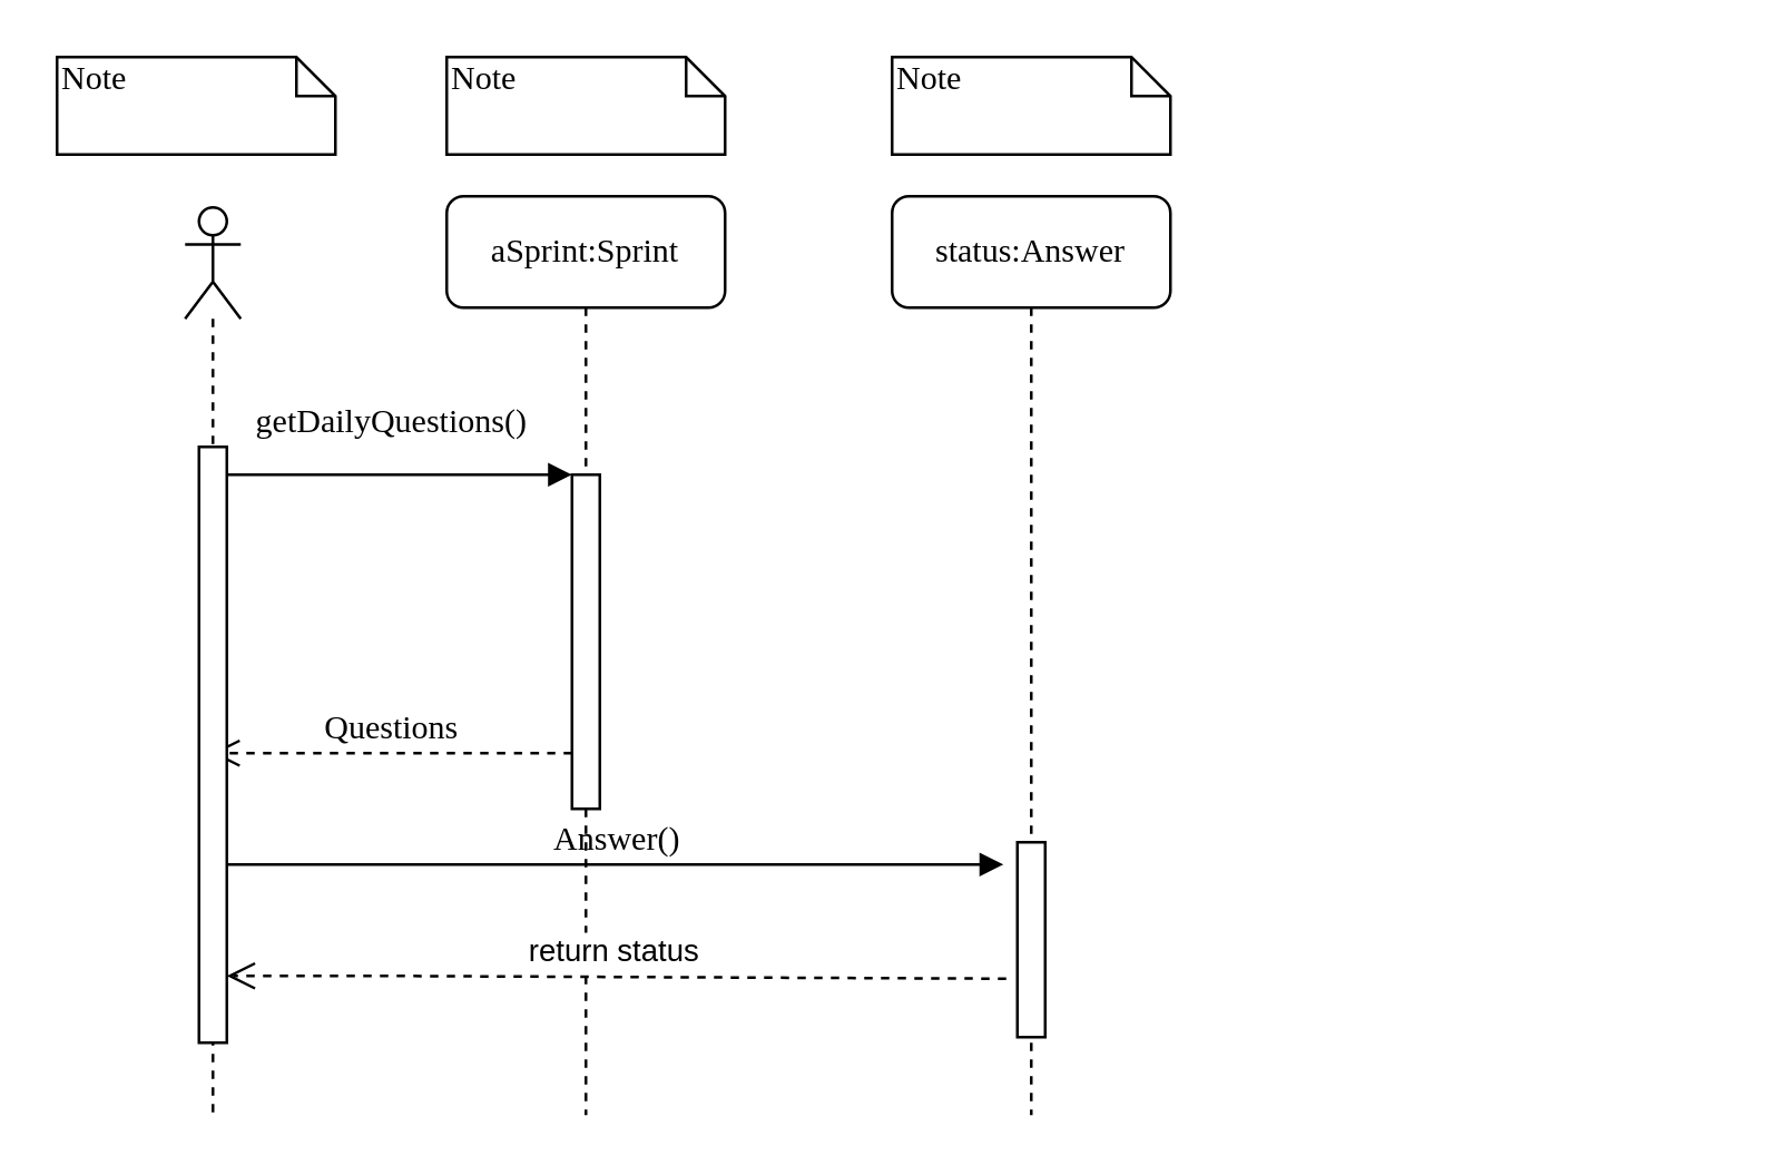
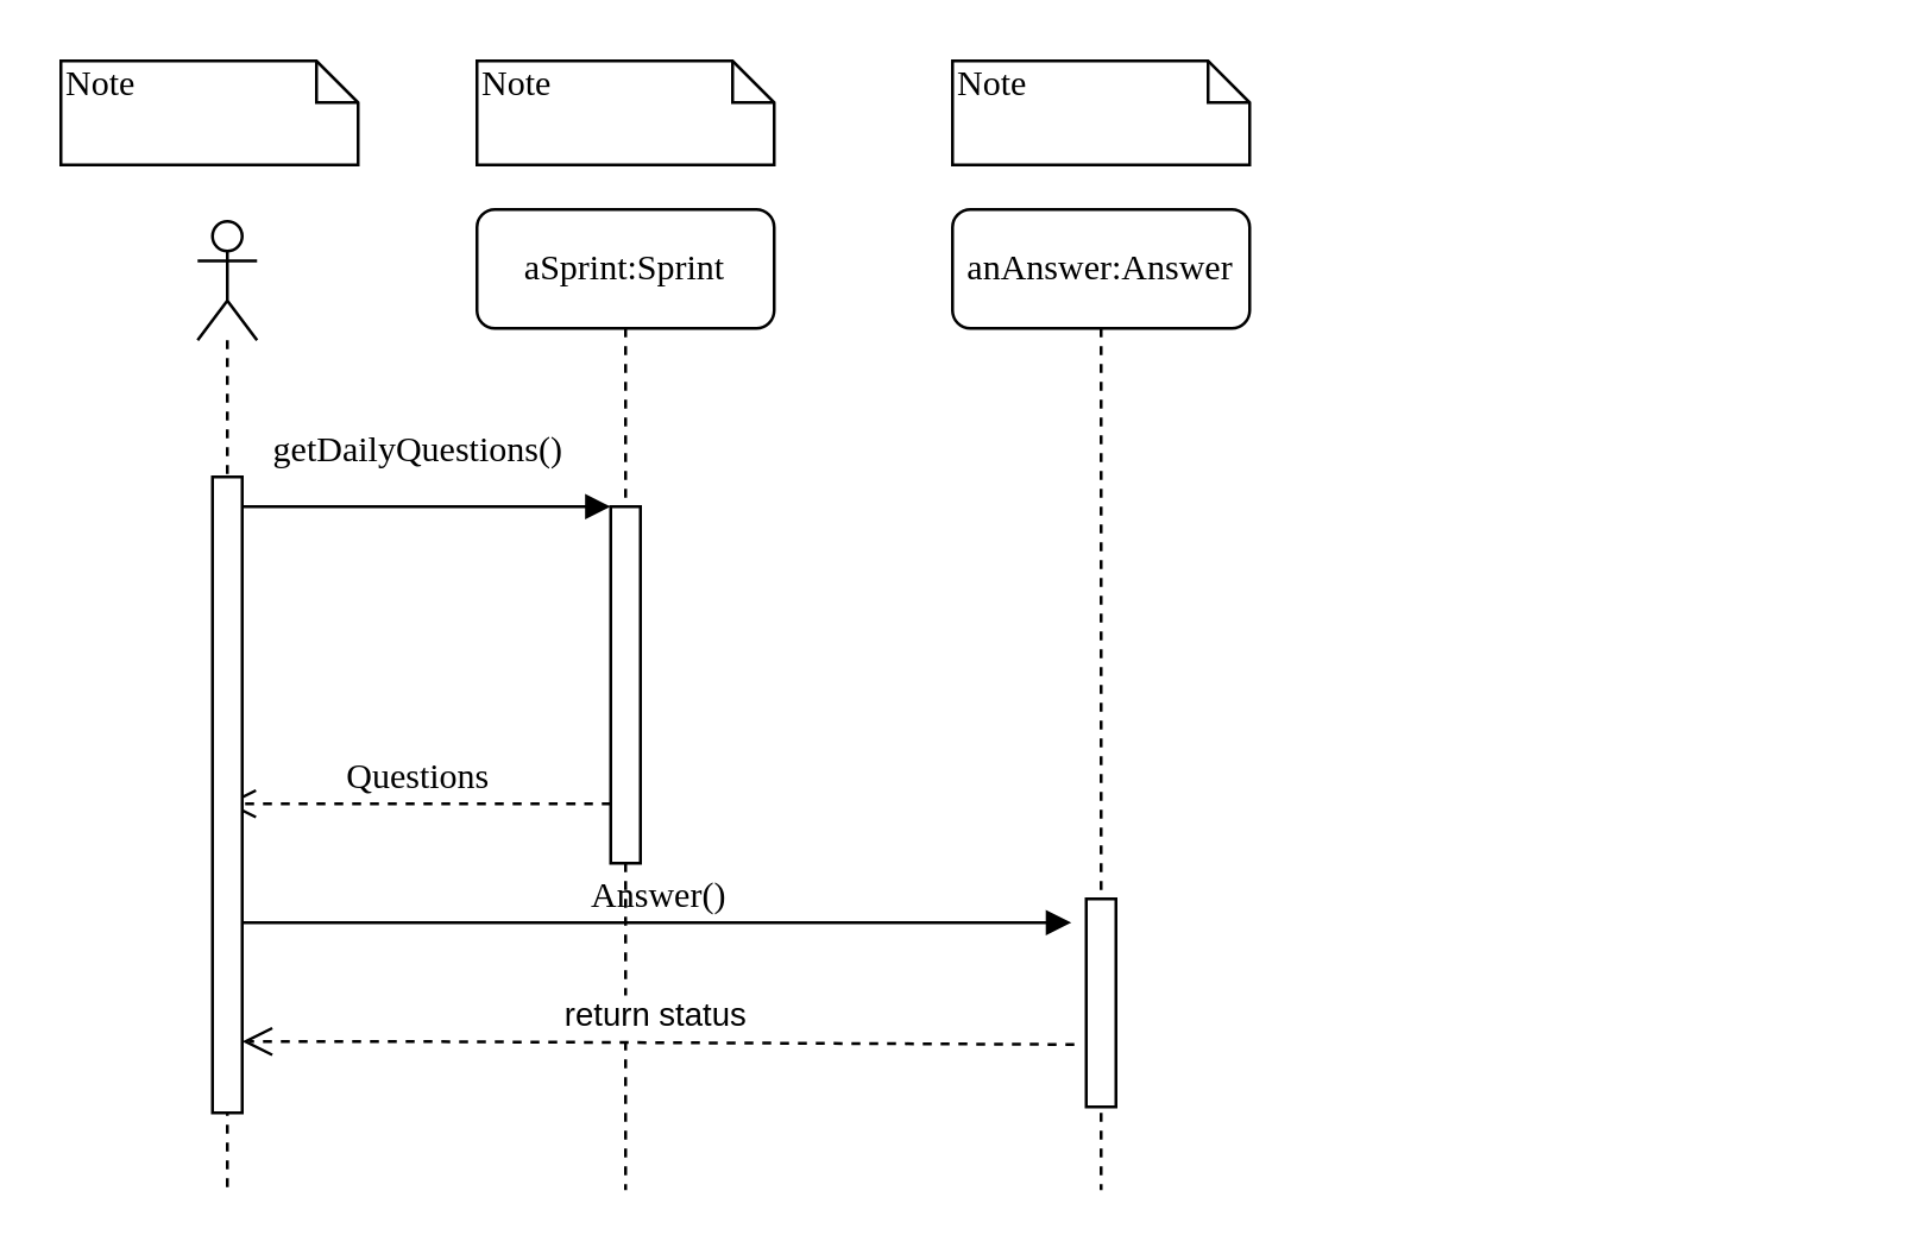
- <mxCell id="4" value="status:Answer" style="shape=umlLifeline;perimeter=lifelinePerimeter;whiteSpace=wrap;html=1;container=1;collapsible=0;recursiveResize=0;outlineConnect=0;rounded=1;shadow=0;comic=0;labelBackgroundColor=none;strokeColor=#000000;strokeWidth=1;fillColor=#FFFFFF;fontFamily=Verdana;fontSize=12;fontColor=#000000;align=center;" vertex="1" parent="1"><mxGeometry x="320" y="70" width="100" height="330" as="geometry" /></mxCell>
+ <mxCell id="4" value="anAnswer:Answer" style="shape=umlLifeline;perimeter=lifelinePerimeter;whiteSpace=wrap;html=1;container=1;collapsible=0;recursiveResize=0;outlineConnect=0;rounded=1;shadow=0;comic=0;labelBackgroundColor=none;strokeColor=#000000;strokeWidth=1;fillColor=#FFFFFF;fontFamily=Verdana;fontSize=12;fontColor=#000000;align=center;" vertex="1" parent="1"><mxGeometry x="320" y="70" width="100" height="330" as="geometry" /></mxCell>
